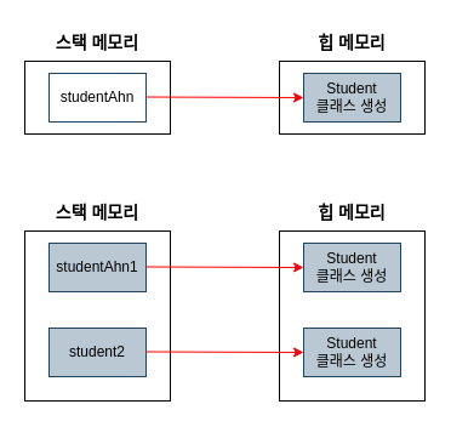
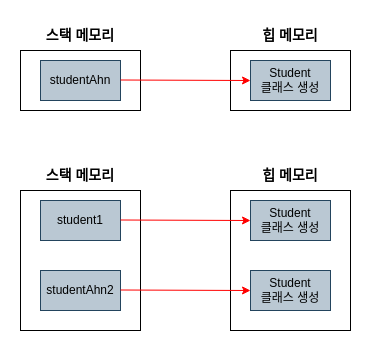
- <mxCell id="3" value="studentAhn" style="rounded=0;whiteSpace=wrap;html=1;fillColor=#ffffff;strokeColor=#23445d;" vertex="1" parent="1"><mxGeometry x="40" y="60" width="80" height="40" as="geometry" /></mxCell>
+ <mxCell id="3" value="studentAhn" style="rounded=0;whiteSpace=wrap;html=1;fillColor=#bac8d3;strokeColor=#23445d;" vertex="1" parent="1"><mxGeometry x="40" y="60" width="80" height="40" as="geometry" /></mxCell>
- <mxCell id="10" value="studentAhn1" style="rounded=0;whiteSpace=wrap;html=1;fillColor=#bac8d3;strokeColor=#23445d;" vertex="1" parent="1"><mxGeometry x="40" y="200" width="80" height="40" as="geometry" /></mxCell>
+ <mxCell id="10" value="student1" style="rounded=0;whiteSpace=wrap;html=1;fillColor=#bac8d3;strokeColor=#23445d;" vertex="1" parent="1"><mxGeometry x="40" y="200" width="80" height="40" as="geometry" /></mxCell>
- <mxCell id="16" value="student2" style="rounded=0;whiteSpace=wrap;html=1;fillColor=#bac8d3;strokeColor=#23445d;" vertex="1" parent="1"><mxGeometry x="40" y="270" width="80" height="40" as="geometry" /></mxCell>
+ <mxCell id="16" value="studentAhn2" style="rounded=0;whiteSpace=wrap;html=1;fillColor=#bac8d3;strokeColor=#23445d;" vertex="1" parent="1"><mxGeometry x="40" y="270" width="80" height="40" as="geometry" /></mxCell>
